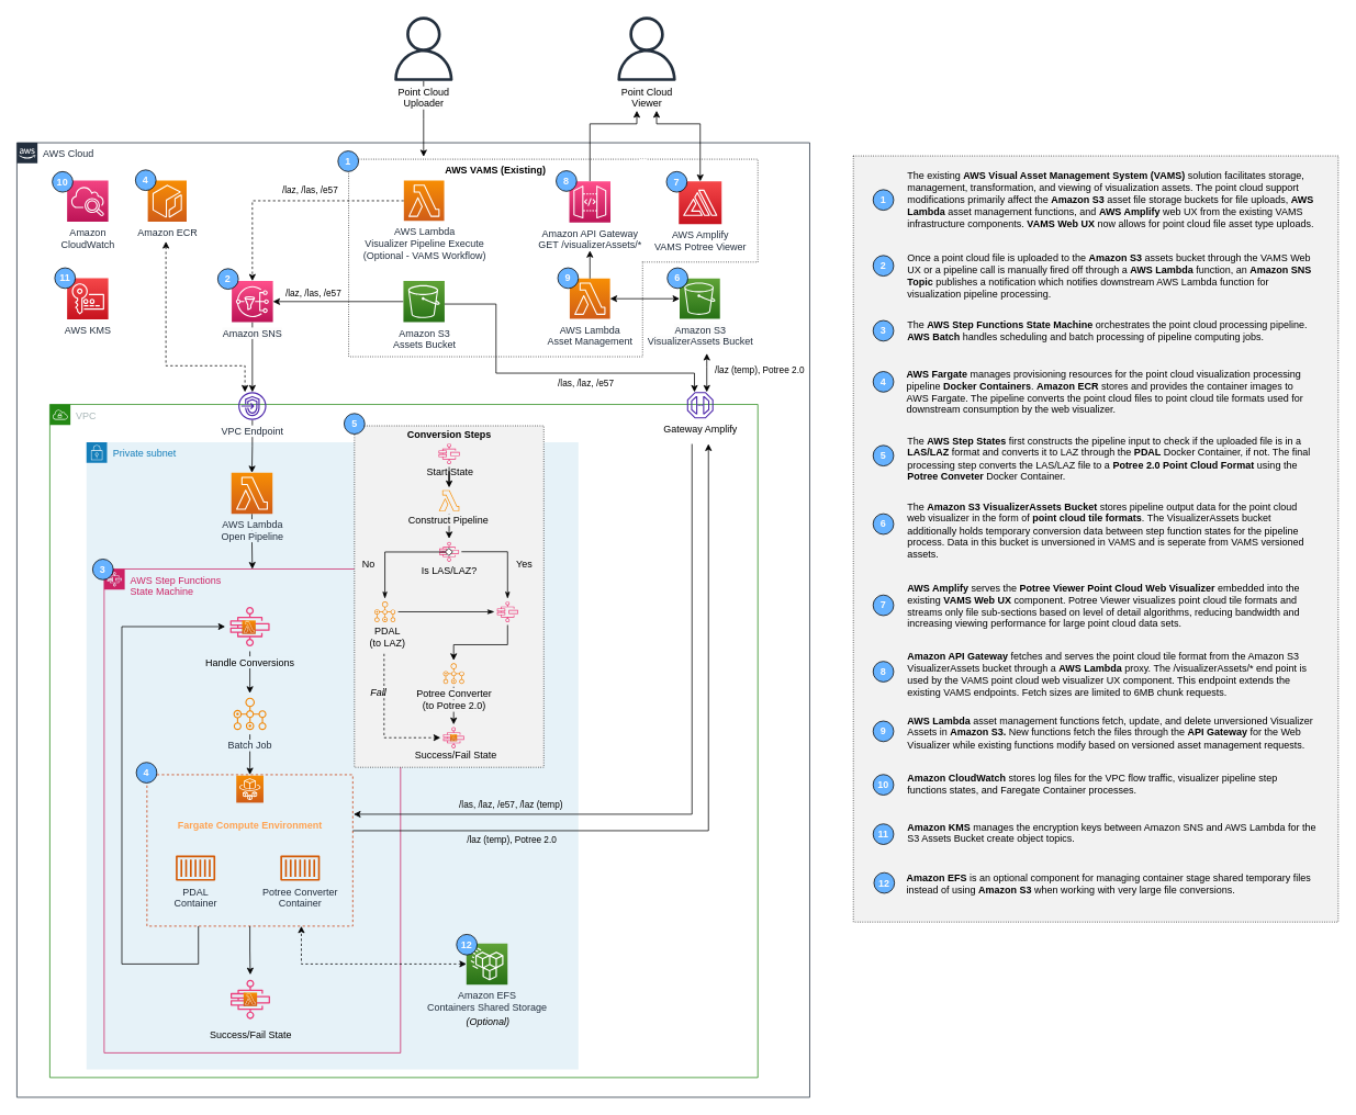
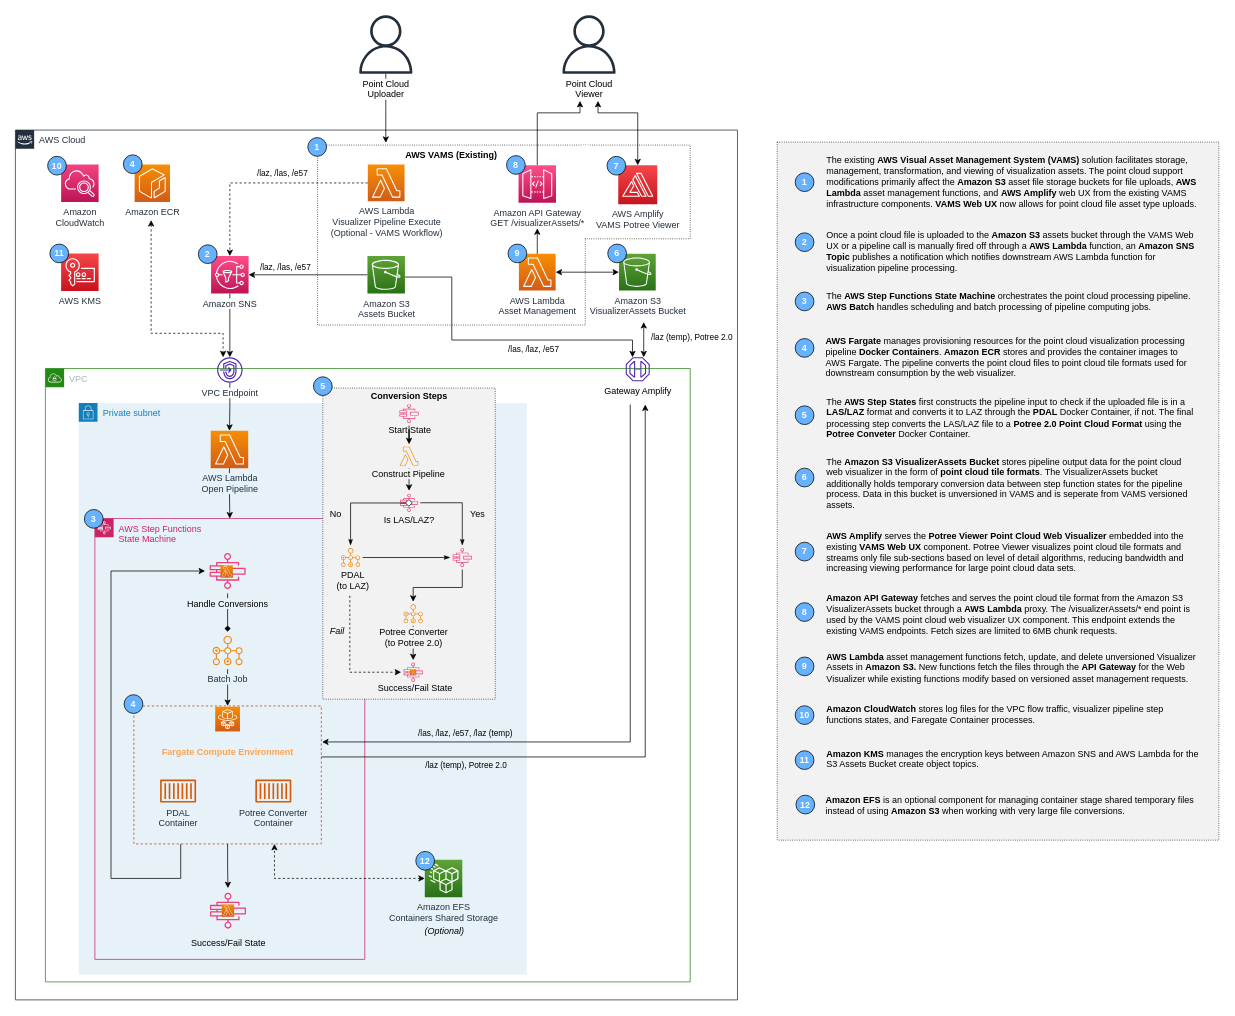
- <mxCell id="25" style="edgeStyle=orthogonalEdgeStyle;rounded=0;orthogonalLoop=1;jettySize=auto;html=1;entryX=0.5;entryY=0;entryDx=0;entryDy=0;entryPerimeter=0;" parent="17" source="40" target="41" edge="1"><mxGeometry relative="1" as="geometry" /></mxCell>
+ <mxCell id="25" style="edgeStyle=orthogonalEdgeStyle;rounded=0;orthogonalLoop=1;jettySize=auto;html=1;entryX=0.5;entryY=0;entryDx=0;entryDy=0;entryPerimeter=0;endArrow=diamond;" parent="17" source="40" target="41" edge="1"><mxGeometry relative="1" as="geometry" /></mxCell>
- <mxCell id="13" value="&lt;i&gt;Fail&lt;/i&gt;" style="text;html=1;align=center;verticalAlign=middle;resizable=0;points=[];autosize=1;strokeColor=none;fillColor=none;" parent="1" vertex="1"><mxGeometry x="440" y="829" width="37" height="26" as="geometry" /></mxCell>
+ <mxCell id="13" value="&lt;i&gt;Fail&lt;/i&gt;" style="text;html=1;align=center;verticalAlign=middle;resizable=0;points=[];autosize=1;strokeColor=none;fillColor=none;" parent="1" vertex="1"><mxGeometry x="430" y="829" width="37" height="26" as="geometry" /></mxCell>
